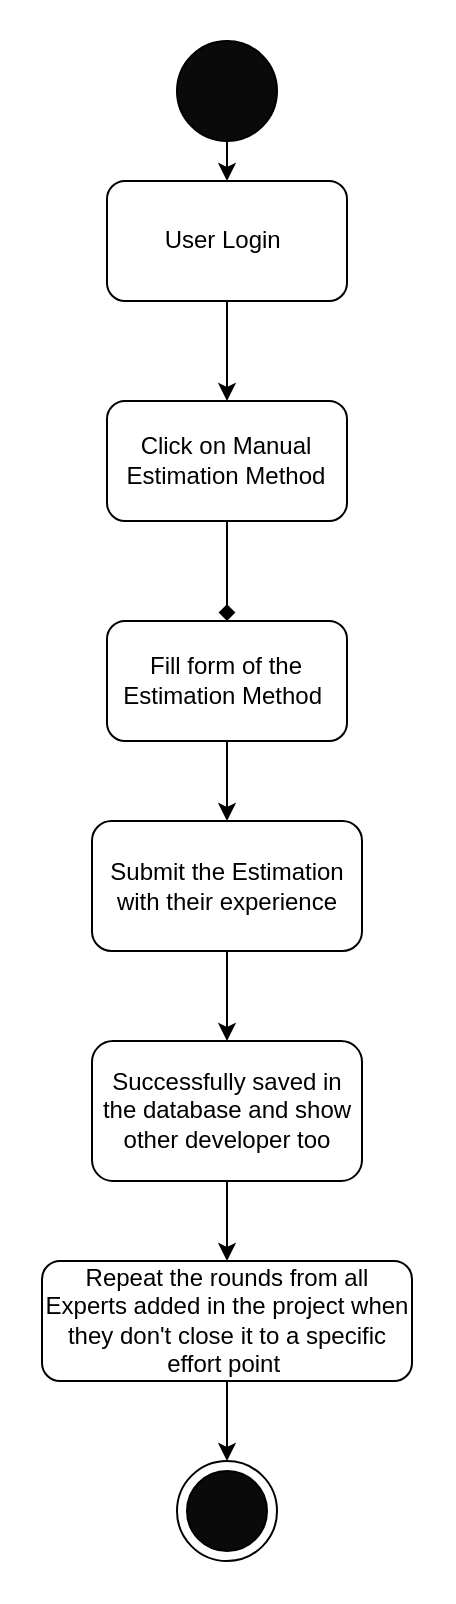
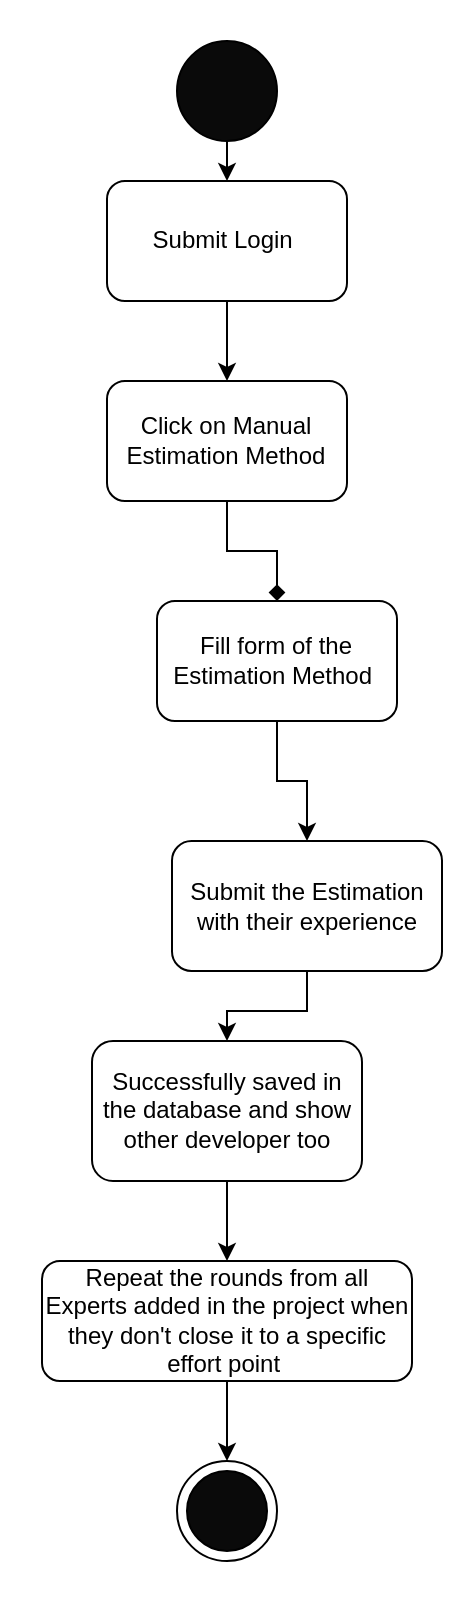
- <mxCell id="5" value="User Login&amp;nbsp;" style="rounded=1;whiteSpace=wrap;html=1;fillColor=#FFFFFF;" vertex="1" parent="1"><mxGeometry x="53" y="90" width="120" height="60" as="geometry" /></mxCell>
+ <mxCell id="5" value="Submit Login&amp;nbsp;" style="rounded=1;whiteSpace=wrap;html=1;fillColor=#FFFFFF;" vertex="1" parent="1"><mxGeometry x="53" y="90" width="120" height="60" as="geometry" /></mxCell>
- <mxCell id="9" value="Click on Manual Estimation Method" style="whiteSpace=wrap;html=1;fillColor=#FFFFFF;rounded=1;" vertex="1" parent="1"><mxGeometry x="53" y="200" width="120" height="60" as="geometry" /></mxCell>
+ <mxCell id="9" value="Click on Manual Estimation Method" style="whiteSpace=wrap;html=1;fillColor=#FFFFFF;rounded=1;" vertex="1" parent="1"><mxGeometry x="53" y="190" width="120" height="60" as="geometry" /></mxCell>
- <mxCell id="11" value="Fill form of the Estimation Method&amp;nbsp;" style="whiteSpace=wrap;html=1;fillColor=#FFFFFF;rounded=1;" vertex="1" parent="1"><mxGeometry x="53" y="310" width="120" height="60" as="geometry" /></mxCell>
+ <mxCell id="11" value="Fill form of the Estimation Method&amp;nbsp;" style="whiteSpace=wrap;html=1;fillColor=#FFFFFF;rounded=1;" vertex="1" parent="1"><mxGeometry x="78" y="300" width="120" height="60" as="geometry" /></mxCell>
- <mxCell id="13" value="Submit the Estimation with their experience" style="whiteSpace=wrap;html=1;fillColor=#FFFFFF;rounded=1;" vertex="1" parent="1"><mxGeometry x="45.5" y="410" width="135" height="65" as="geometry" /></mxCell>
+ <mxCell id="13" value="Submit the Estimation with their experience" style="whiteSpace=wrap;html=1;fillColor=#FFFFFF;rounded=1;" vertex="1" parent="1"><mxGeometry x="85.5" y="420" width="135" height="65" as="geometry" /></mxCell>
